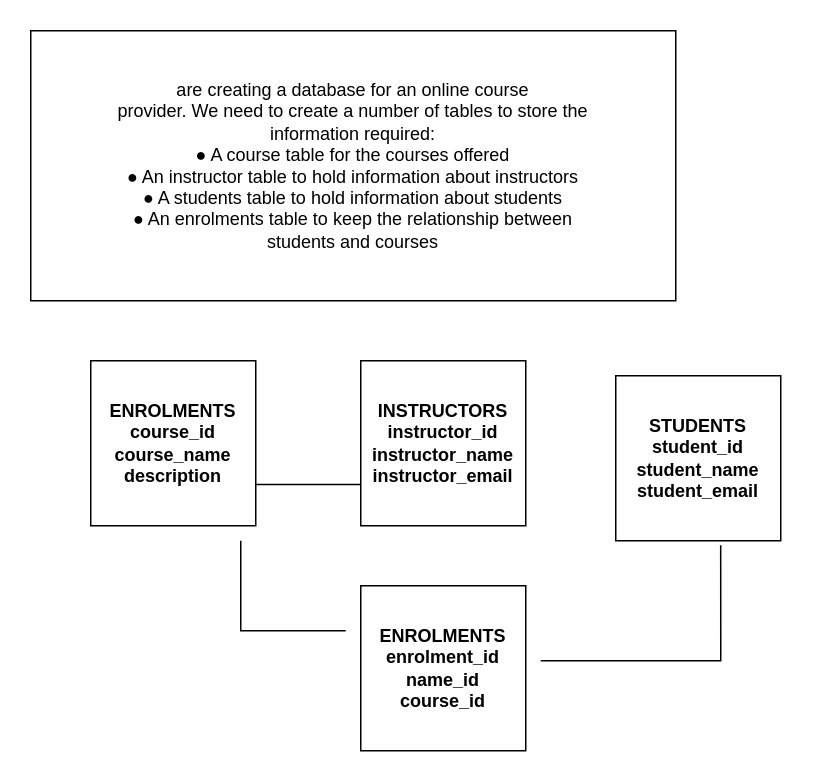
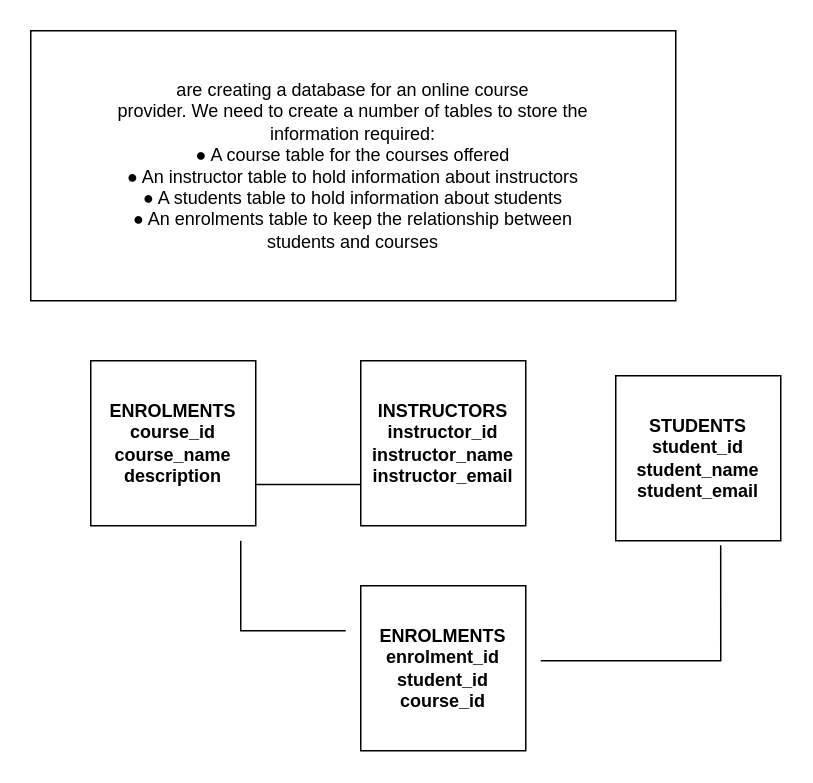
- <mxCell id="6" value="ENROLMENTS&lt;div&gt;enrolment_id&lt;br&gt;&lt;div&gt;name_id&lt;/div&gt;&lt;div&gt;course_id&lt;/div&gt;&lt;/div&gt;" style="whiteSpace=wrap;html=1;aspect=fixed;fontStyle=1" vertex="1" parent="1"><mxGeometry x="240" y="390" width="110" height="110" as="geometry" /></mxCell>
+ <mxCell id="6" value="ENROLMENTS&lt;div&gt;enrolment_id&lt;br&gt;&lt;div&gt;student_id&lt;/div&gt;&lt;div&gt;course_id&lt;/div&gt;&lt;/div&gt;" style="whiteSpace=wrap;html=1;aspect=fixed;fontStyle=1" vertex="1" parent="1"><mxGeometry x="240" y="390" width="110" height="110" as="geometry" /></mxCell>
